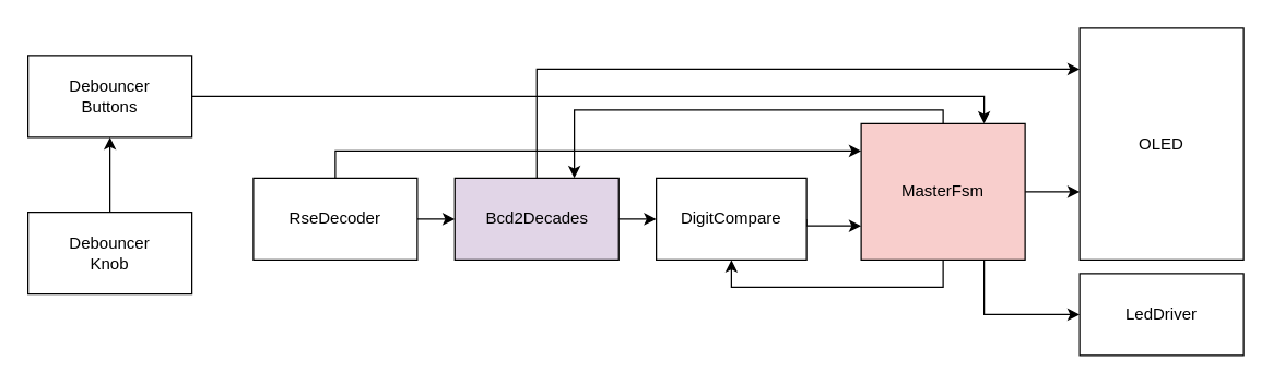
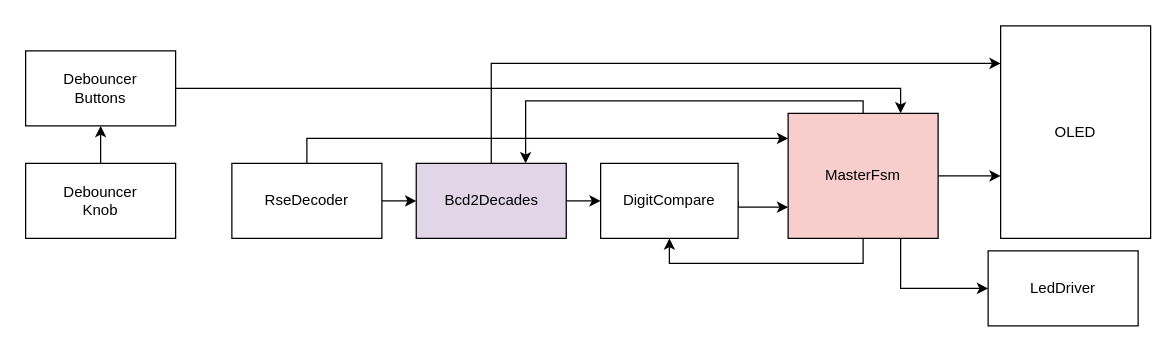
- <mxCell id="20" value="OLED" style="rounded=0;whiteSpace=wrap;html=1;" vertex="1" parent="1"><mxGeometry x="790" y="20" width="120" height="170" as="geometry" /></mxCell>
+ <mxCell id="20" value="OLED" style="rounded=0;whiteSpace=wrap;html=1;" vertex="1" parent="1"><mxGeometry x="800" y="20" width="120" height="170" as="geometry" /></mxCell>
- <mxCell id="3" value="&lt;div&gt;Debouncer&lt;/div&gt;&lt;div&gt;Knob&lt;/div&gt;" style="rounded=0;whiteSpace=wrap;html=1;" vertex="1" parent="1"><mxGeometry x="20" y="155" width="120" height="60" as="geometry" /></mxCell>
+ <mxCell id="3" value="&lt;div&gt;Debouncer&lt;/div&gt;&lt;div&gt;Knob&lt;/div&gt;" style="rounded=0;whiteSpace=wrap;html=1;" vertex="1" parent="1"><mxGeometry y="130" width="120" height="60" as="geometry" x="20" /></mxCell>
